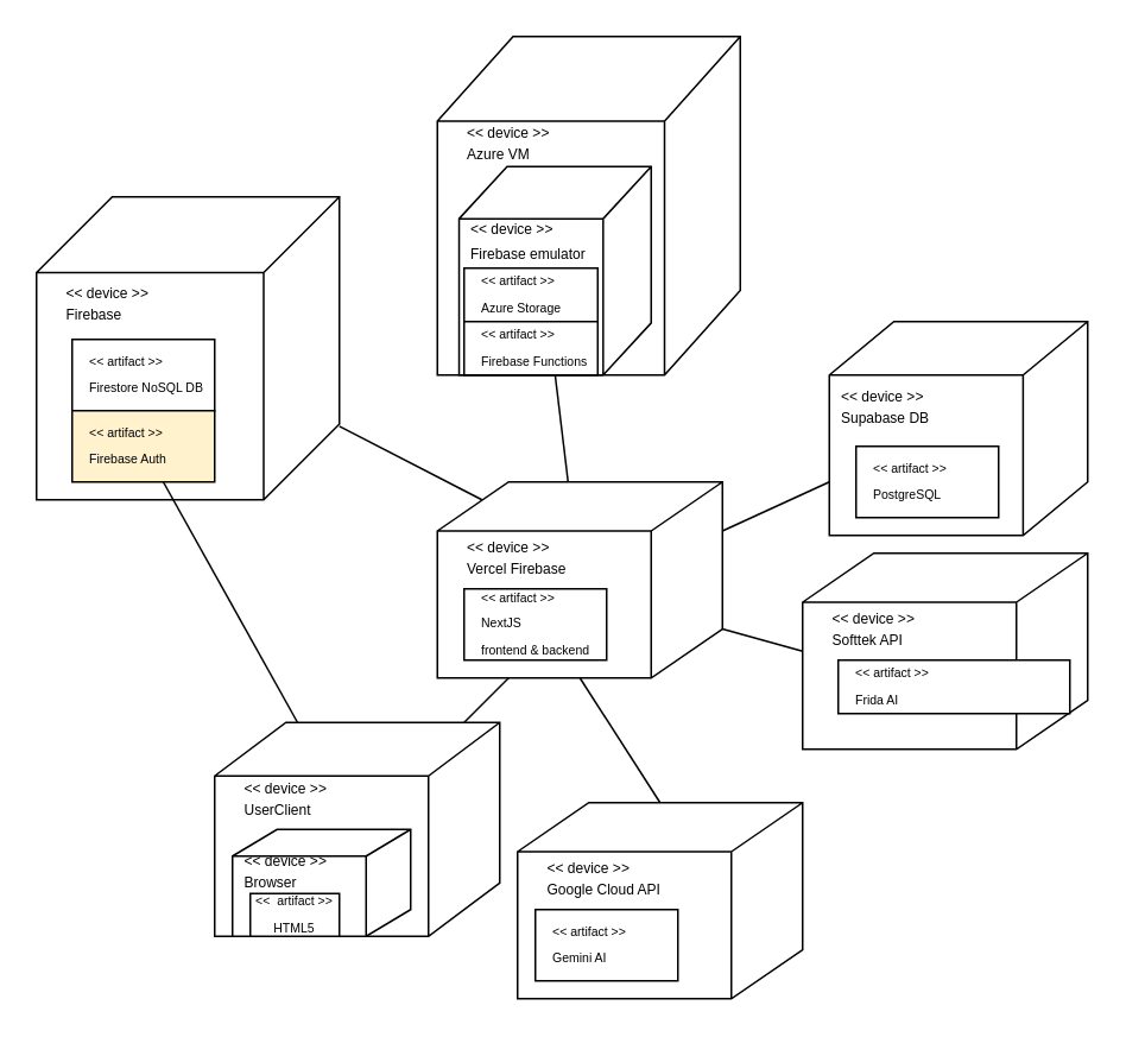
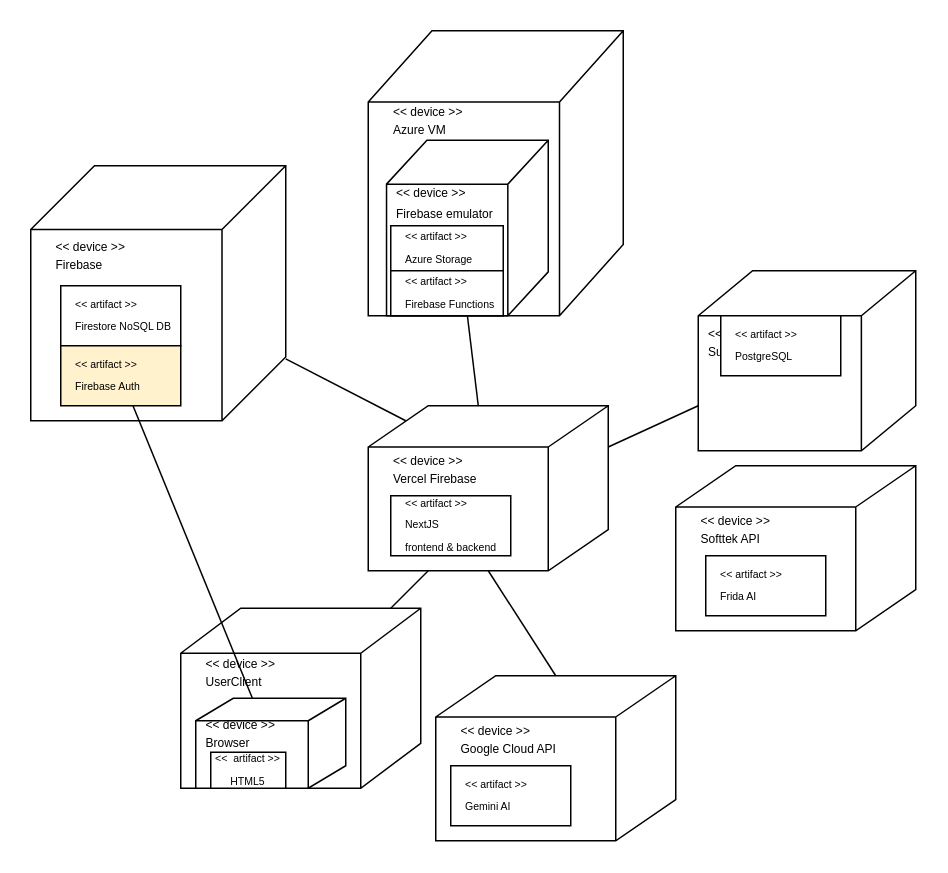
- <mxCell id="21" value="&lt;font style=&quot;font-size: 7px;&quot;&gt;&amp;lt;&amp;lt; artifact &amp;gt;&amp;gt;&lt;/font&gt;&lt;div&gt;&lt;span style=&quot;font-size: 7px;&quot;&gt;PostgreSQL&lt;/span&gt;&lt;/div&gt;" style="html=1;dashed=0;whiteSpace=wrap;spacingLeft=8;align=left;spacingTop=-4;" vertex="1" parent="2"><mxGeometry x="360" y="160" width="80" height="40" as="geometry" /></mxCell>
+ <mxCell id="21" value="&lt;font style=&quot;font-size: 7px;&quot;&gt;&amp;lt;&amp;lt; artifact &amp;gt;&amp;gt;&lt;/font&gt;&lt;div&gt;&lt;span style=&quot;font-size: 7px;&quot;&gt;PostgreSQL&lt;/span&gt;&lt;/div&gt;" style="html=1;dashed=0;whiteSpace=wrap;spacingLeft=8;align=left;spacingTop=-4;" vertex="1" parent="2"><mxGeometry x="360" y="120" width="80" height="40" as="geometry" /></mxCell>
- <mxCell id="30" style="rounded=0;orthogonalLoop=1;jettySize=auto;html=1;endArrow=none;startFill=0;" edge="1" parent="1" source="31" target="4"><mxGeometry relative="1" as="geometry" /></mxCell>
+ <mxCell id="30" style="rounded=0;orthogonalLoop=1;jettySize=auto;html=1;endArrow=none;startFill=0;" edge="1" parent="1" source="31" target="5"><mxGeometry relative="1" as="geometry" /></mxCell>
- <mxCell id="18" style="edgeStyle=none;rounded=0;orthogonalLoop=1;jettySize=auto;html=1;exitX=1;exitY=0.75;exitDx=0;exitDy=0;exitPerimeter=0;entryX=0;entryY=0.5;entryDx=0;entryDy=0;entryPerimeter=0;endArrow=none;startFill=0;" parent="2" source="11" target="8" edge="1"><mxGeometry relative="1" as="geometry" /></mxCell>
- <mxCell id="9" value="&lt;font style=&quot;font-size: 7px;&quot;&gt;&amp;lt;&amp;lt; artifact &amp;gt;&amp;gt;&lt;/font&gt;&lt;div&gt;&lt;span style=&quot;font-size: 7px;&quot;&gt;Frida AI&lt;/span&gt;&lt;/div&gt;" style="html=1;dashed=0;whiteSpace=wrap;spacingLeft=8;align=left;spacingTop=-4;" vertex="1" parent="7"><mxGeometry x="20" y="60" width="130" height="30" as="geometry" /></mxCell>
+ <mxCell id="9" value="&lt;font style=&quot;font-size: 7px;&quot;&gt;&amp;lt;&amp;lt; artifact &amp;gt;&amp;gt;&lt;/font&gt;&lt;div&gt;&lt;span style=&quot;font-size: 7px;&quot;&gt;Frida AI&lt;/span&gt;&lt;/div&gt;" style="html=1;dashed=0;whiteSpace=wrap;spacingLeft=8;align=left;spacingTop=-4;" vertex="1" parent="7"><mxGeometry x="20" y="60" width="80" height="40" as="geometry" /></mxCell>
